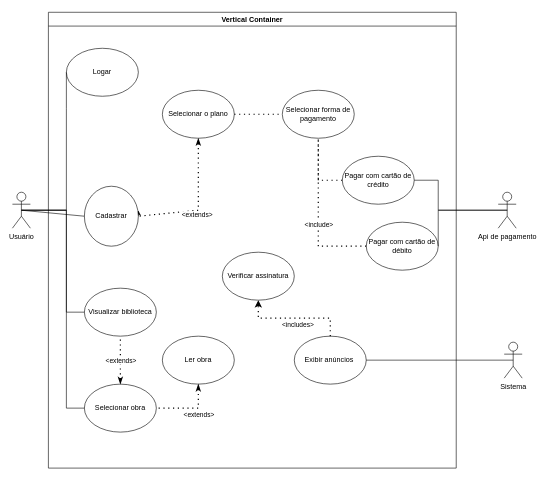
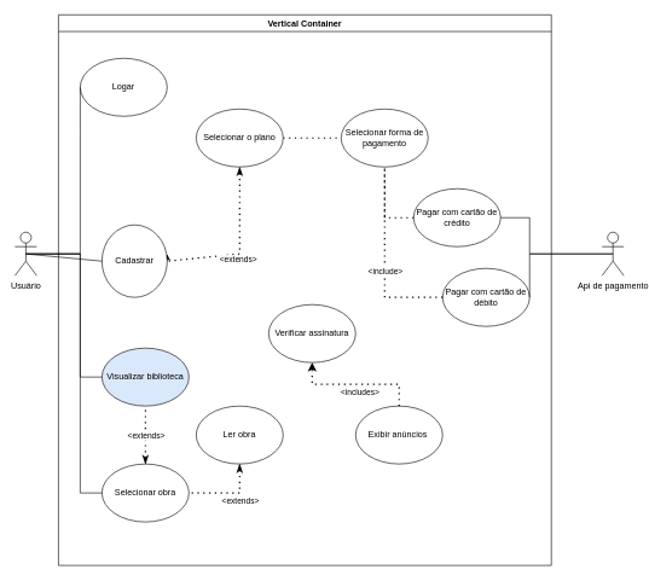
- <mxCell id="10" value="Visualizar biblioteca" style="ellipse;whiteSpace=wrap;html=1;" vertex="1" parent="3"><mxGeometry x="60" y="460" width="120" height="80" as="geometry" /></mxCell>
+ <mxCell id="10" value="Visualizar biblioteca" style="ellipse;whiteSpace=wrap;html=1;fillColor=#dae8fc;" vertex="1" parent="3"><mxGeometry x="60" y="460" width="120" height="80" as="geometry" /></mxCell>
- <mxCell id="33" value="" style="endArrow=none;html=1;rounded=0;entryX=0.5;entryY=0.5;entryDx=0;entryDy=0;entryPerimeter=0;exitX=1;exitY=0.5;exitDx=0;exitDy=0;" edge="1" parent="1" source="14" target="32"><mxGeometry width="50" height="50" relative="1" as="geometry"><mxPoint x="810" y="850" as="sourcePoint" /><mxPoint x="860" y="800" as="targetPoint" /></mxGeometry></mxCell>
- <mxCell id="32" value="Sistema" style="shape=umlActor;verticalLabelPosition=bottom;verticalAlign=top;html=1;outlineConnect=0;" vertex="1" parent="1"><mxGeometry x="840" y="570" width="30" height="60" as="geometry" /></mxCell>
